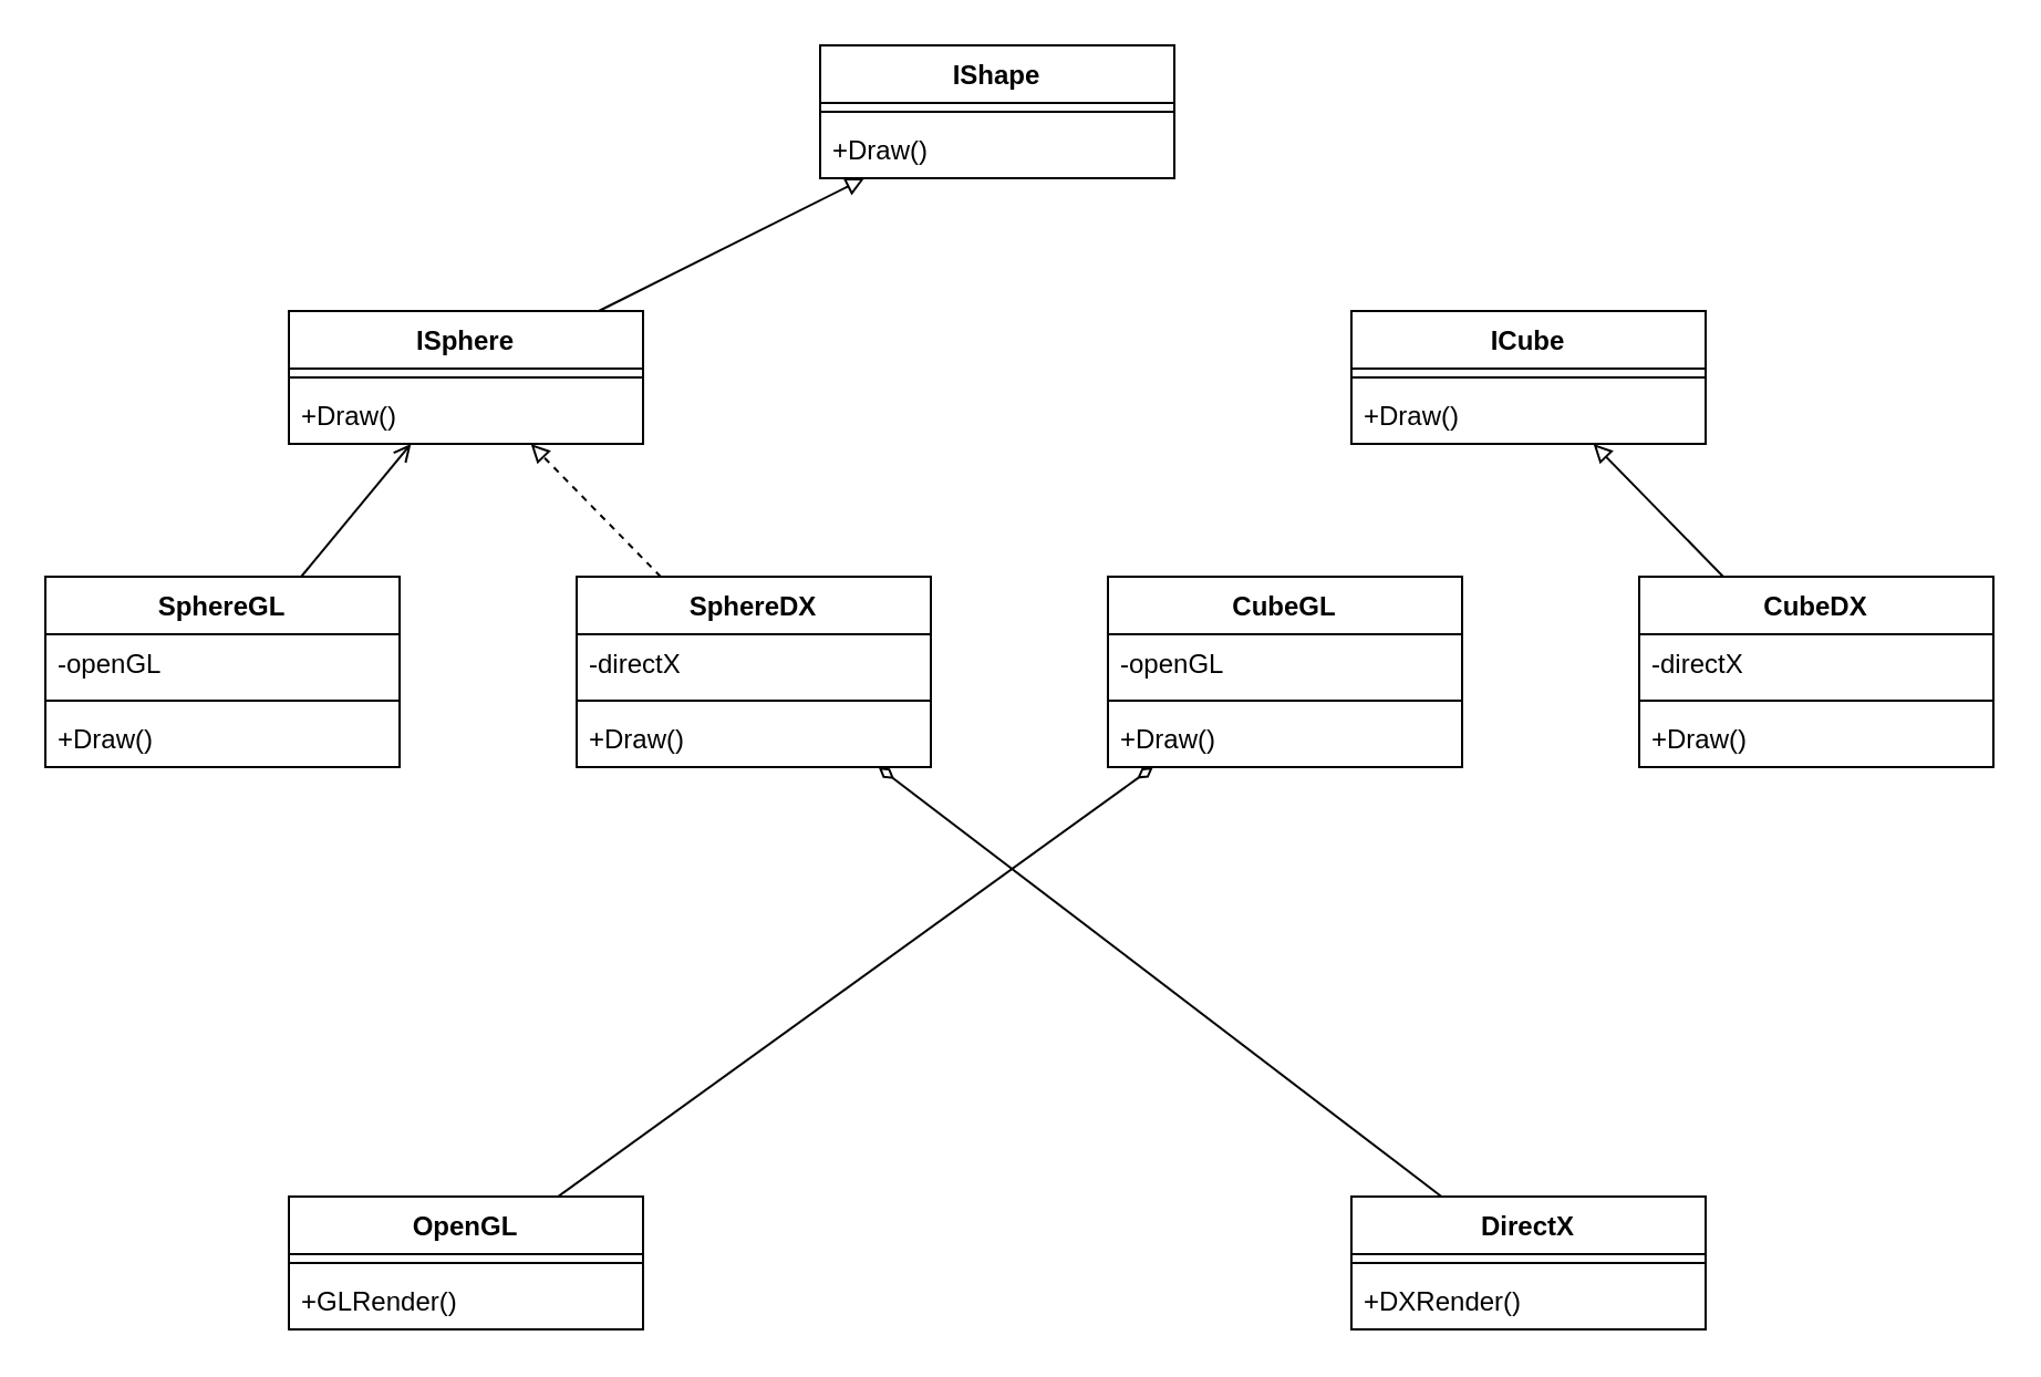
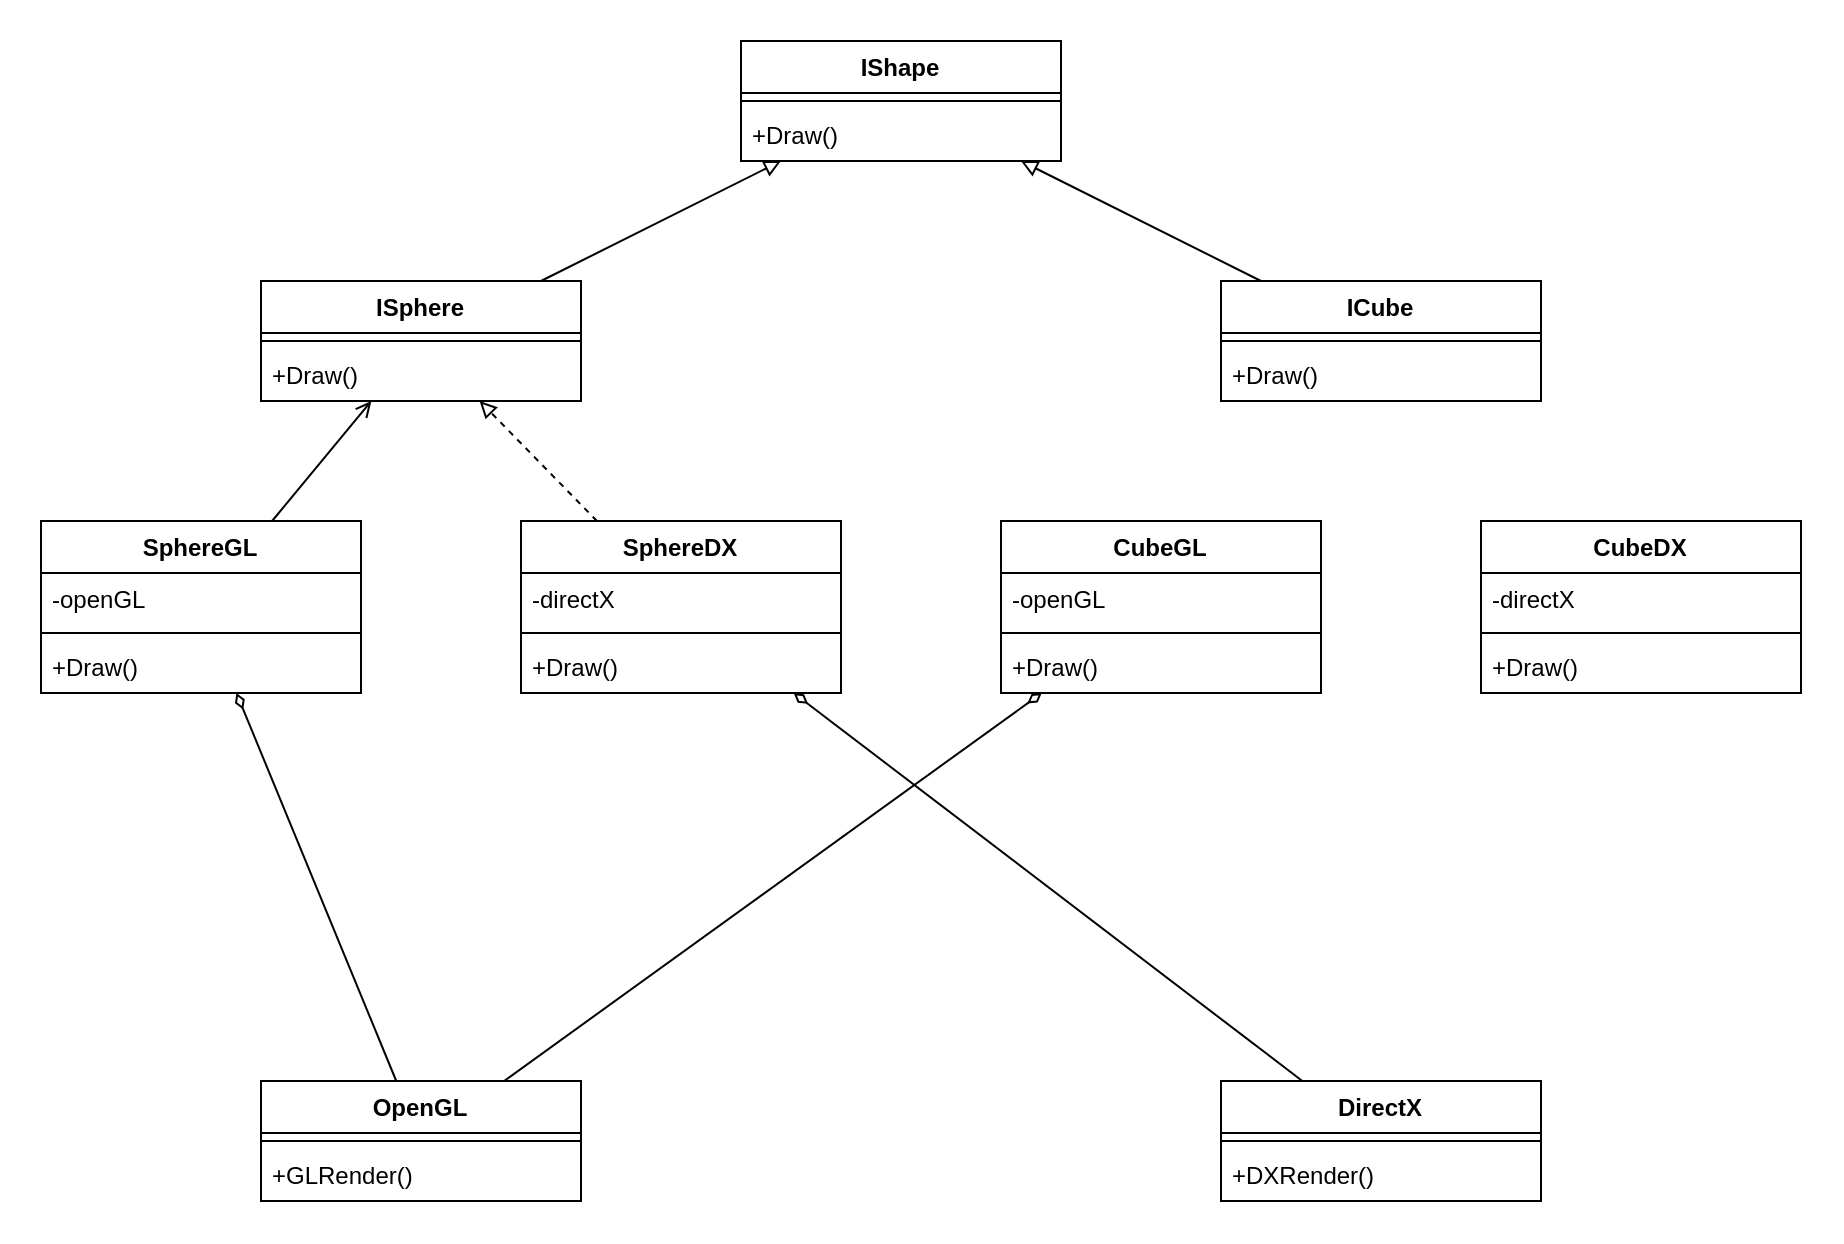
+ <mxCell id="28" style="edgeStyle=none;rounded=0;orthogonalLoop=1;jettySize=auto;html=1;endArrow=block;endFill=0;" edge="1" parent="1" source="29" target="25"><mxGeometry relative="1" as="geometry" /></mxCell>
- <mxCell id="36" style="edgeStyle=none;rounded=0;orthogonalLoop=1;jettySize=auto;html=1;endArrow=block;endFill=0;" edge="1" source="37" target="29" parent="1"><mxGeometry relative="1" as="geometry" /></mxCell>
+ <mxCell id="6" style="edgeStyle=none;rounded=0;orthogonalLoop=1;jettySize=auto;html=1;endArrow=diamondThin;endFill=0;" edge="1" parent="1" source="8" target="16"><mxGeometry relative="1" as="geometry" /></mxCell>
